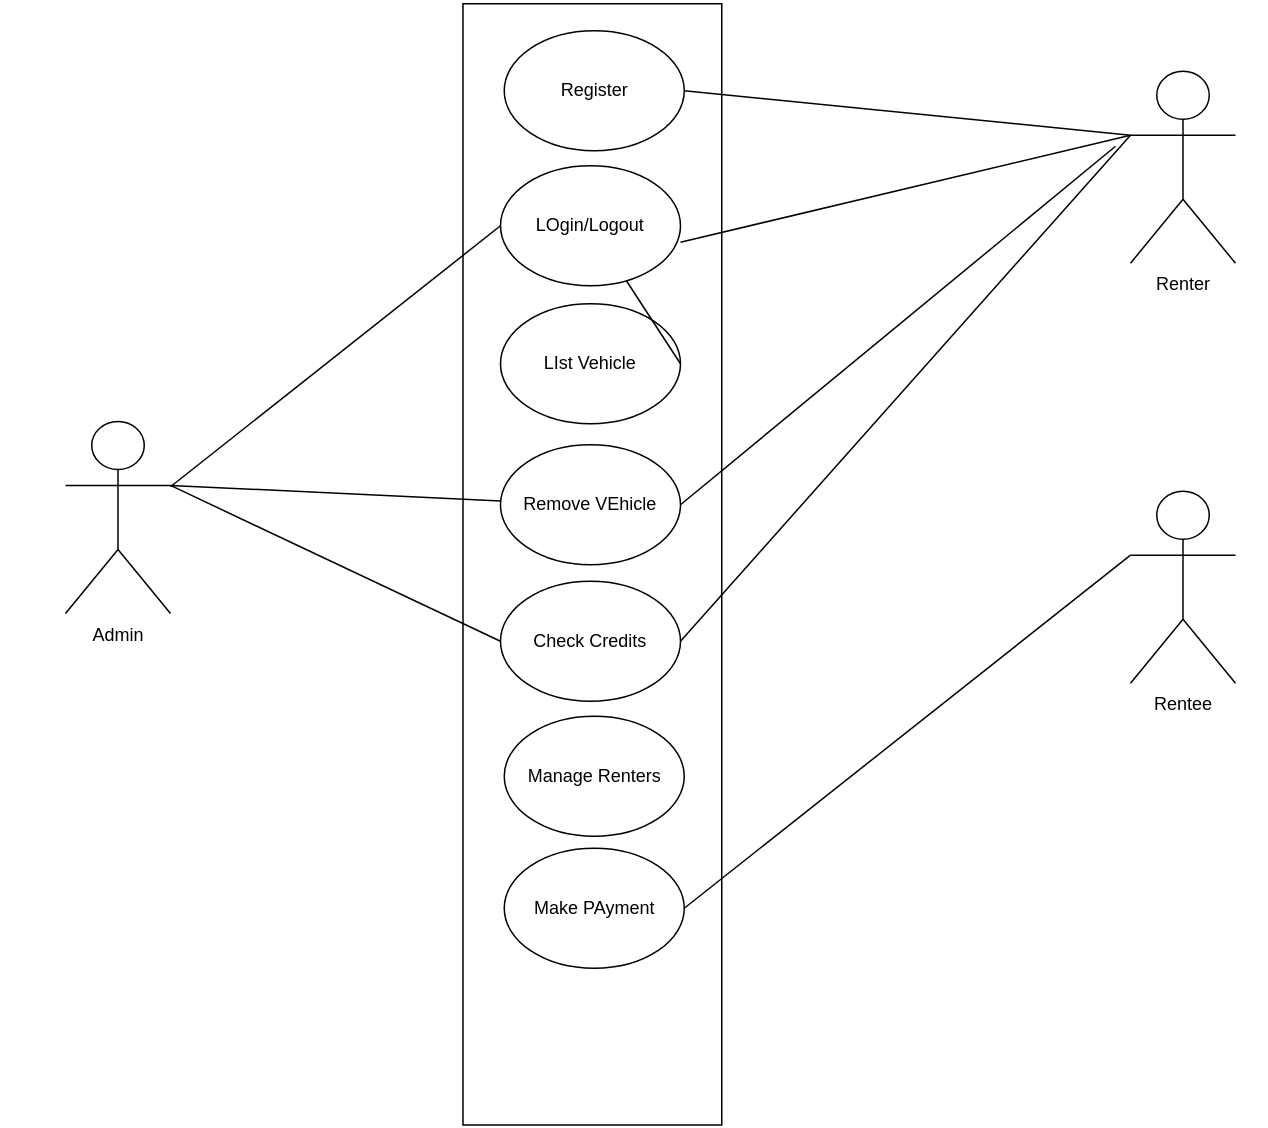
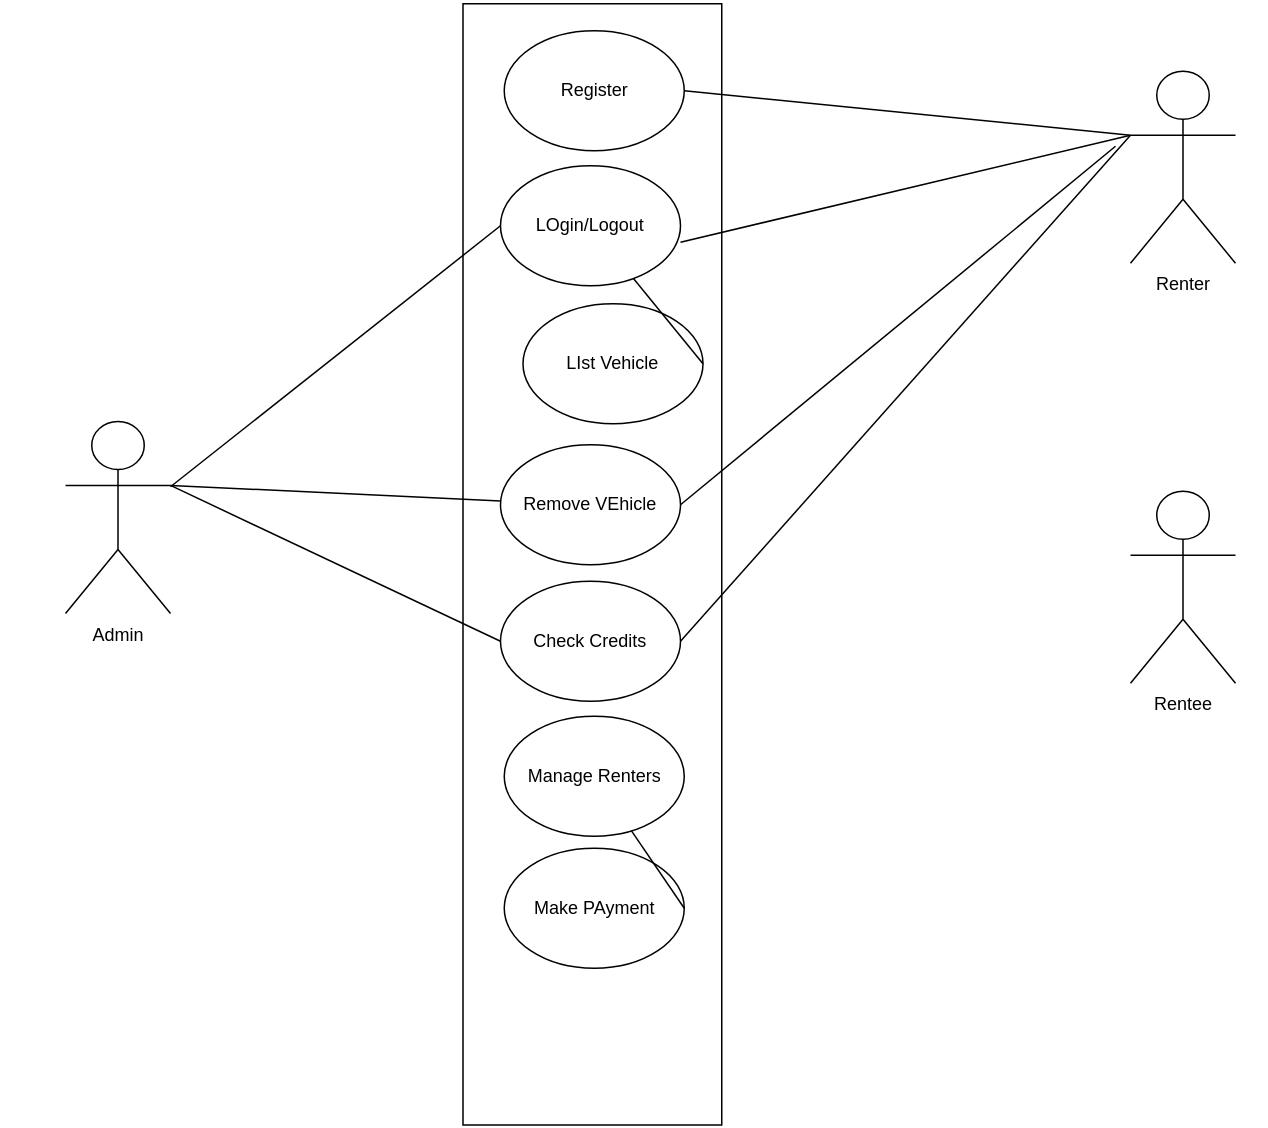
- <mxCell id="6" value="LIst Vehicle" style="ellipse;whiteSpace=wrap;html=1;" vertex="1" parent="1"><mxGeometry x="333" y="202" width="120" height="80" as="geometry" /></mxCell>
+ <mxCell id="6" value="LIst Vehicle" style="ellipse;whiteSpace=wrap;html=1;" vertex="1" parent="1"><mxGeometry x="348" y="202" width="120" height="80" as="geometry" /></mxCell>
- <mxCell id="21" value="" style="endArrow=none;html=1;rounded=0;exitX=1;exitY=0.5;exitDx=0;exitDy=0;entryX=0;entryY=0.333;entryDx=0;entryDy=0;entryPerimeter=0;" edge="1" parent="1" source="20" target="19"><mxGeometry width="50" height="50" relative="1" as="geometry"><mxPoint x="553" y="407" as="sourcePoint" /><mxPoint x="753" y="367" as="targetPoint" /></mxGeometry></mxCell>
+ <mxCell id="21" value="" style="endArrow=none;html=1;rounded=0;exitX=1;exitY=0.5;exitDx=0;exitDy=0;" edge="1" parent="1" source="20" target="9"><mxGeometry width="50" height="50" relative="1" as="geometry"><mxPoint x="553" y="407" as="sourcePoint" /><mxPoint x="753" y="367" as="targetPoint" /></mxGeometry></mxCell>
